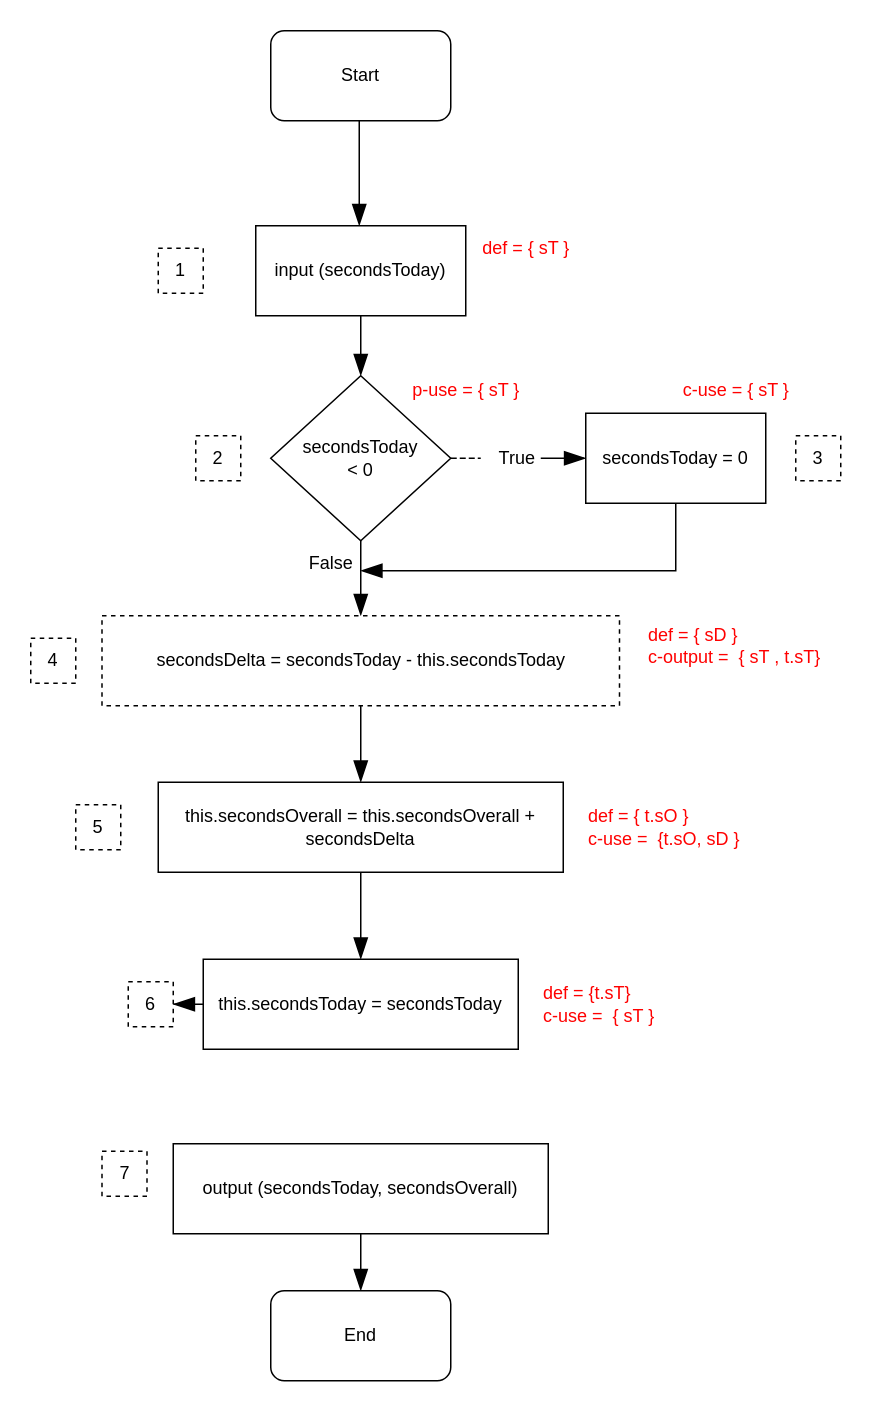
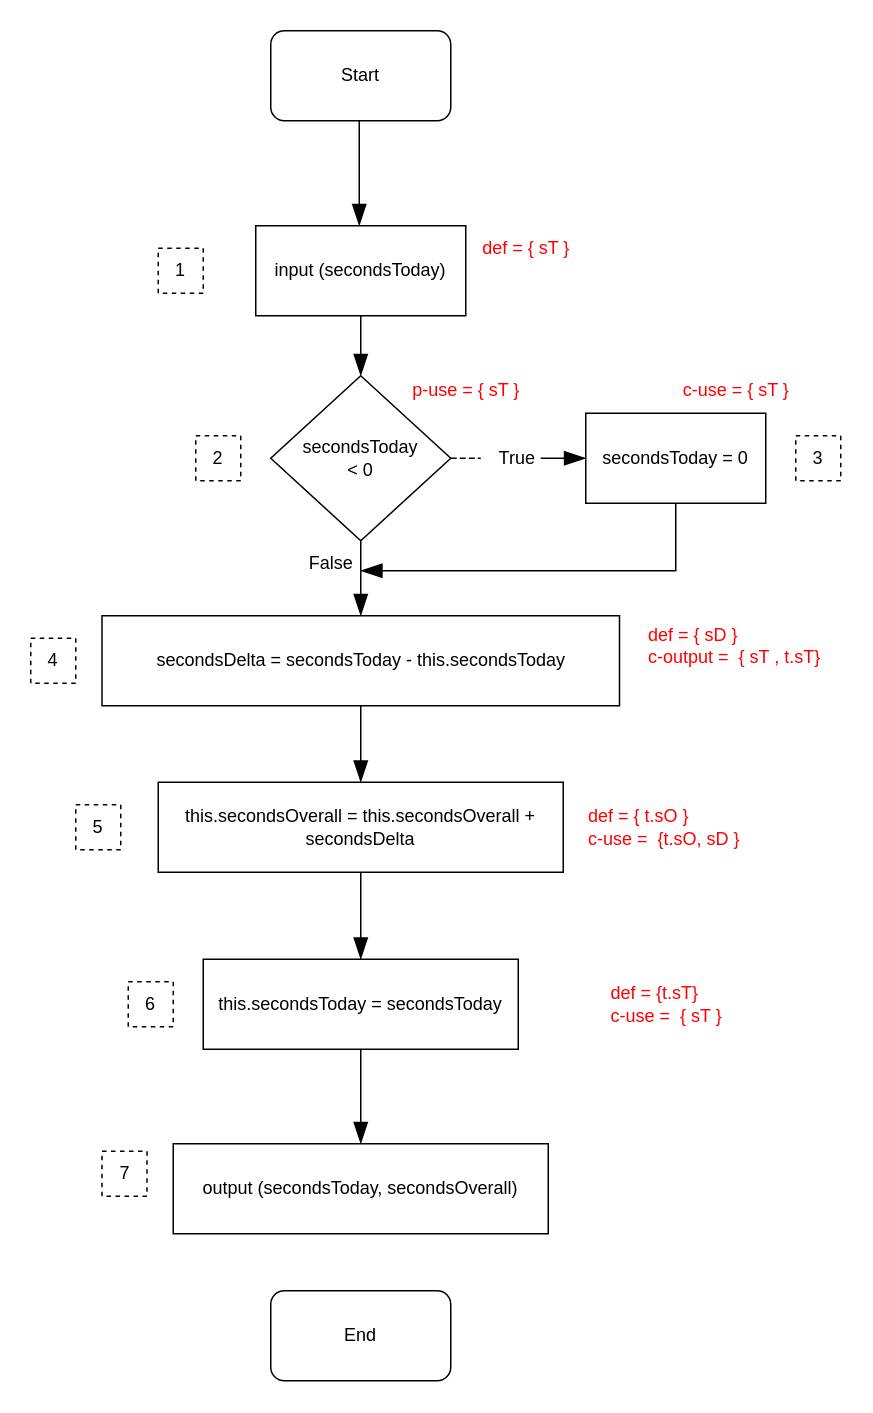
- <mxCell id="12" value="secondsDelta = secondsToday - this.secondsToday" style="rounded=0;whiteSpace=wrap;html=1;dashed=1;" vertex="1" parent="1"><mxGeometry x="67.5" y="410" width="345" height="60" as="geometry" /></mxCell>
+ <mxCell id="12" value="secondsDelta = secondsToday - this.secondsToday" style="rounded=0;whiteSpace=wrap;html=1;" vertex="1" parent="1"><mxGeometry x="67.5" y="410" width="345" height="60" as="geometry" /></mxCell>
- <mxCell id="15" style="edgeStyle=orthogonalEdgeStyle;rounded=0;orthogonalLoop=1;jettySize=auto;html=1;endArrow=blockThin;endFill=1;endSize=12;" edge="1" parent="1" source="16" target="24"><mxGeometry relative="1" as="geometry" /></mxCell>
+ <mxCell id="15" style="edgeStyle=orthogonalEdgeStyle;rounded=0;orthogonalLoop=1;jettySize=auto;html=1;entryX=0.5;entryY=0;entryDx=0;entryDy=0;endArrow=blockThin;endFill=1;endSize=12;" edge="1" parent="1" source="16" target="18"><mxGeometry relative="1" as="geometry" /></mxCell>
- <mxCell id="31" value="&lt;div&gt;def = {t.sT}&lt;br&gt;&lt;/div&gt;&lt;div&gt;c-use =&amp;nbsp; { sT }&lt;/div&gt;" style="text;html=1;align=left;verticalAlign=middle;resizable=0;points=[];autosize=1;strokeColor=none;fillColor=none;fontColor=#FF0000;" vertex="1" parent="1"><mxGeometry x="360" y="649" width="100" height="40" as="geometry" /></mxCell>
+ <mxCell id="31" value="&lt;div&gt;def = {t.sT}&lt;br&gt;&lt;/div&gt;&lt;div&gt;c-use =&amp;nbsp; { sT }&lt;/div&gt;" style="text;html=1;align=left;verticalAlign=middle;resizable=0;points=[];autosize=1;strokeColor=none;fillColor=none;fontColor=#FF0000;" vertex="1" parent="1"><mxGeometry x="405" y="649" width="100" height="40" as="geometry" /></mxCell>
- <mxCell id="17" style="edgeStyle=orthogonalEdgeStyle;rounded=0;orthogonalLoop=1;jettySize=auto;html=1;entryX=0.5;entryY=0;entryDx=0;entryDy=0;fontColor=#000000;endArrow=blockThin;endFill=1;endSize=12;" edge="1" parent="1" source="18" target="32"><mxGeometry relative="1" as="geometry" /></mxCell>
